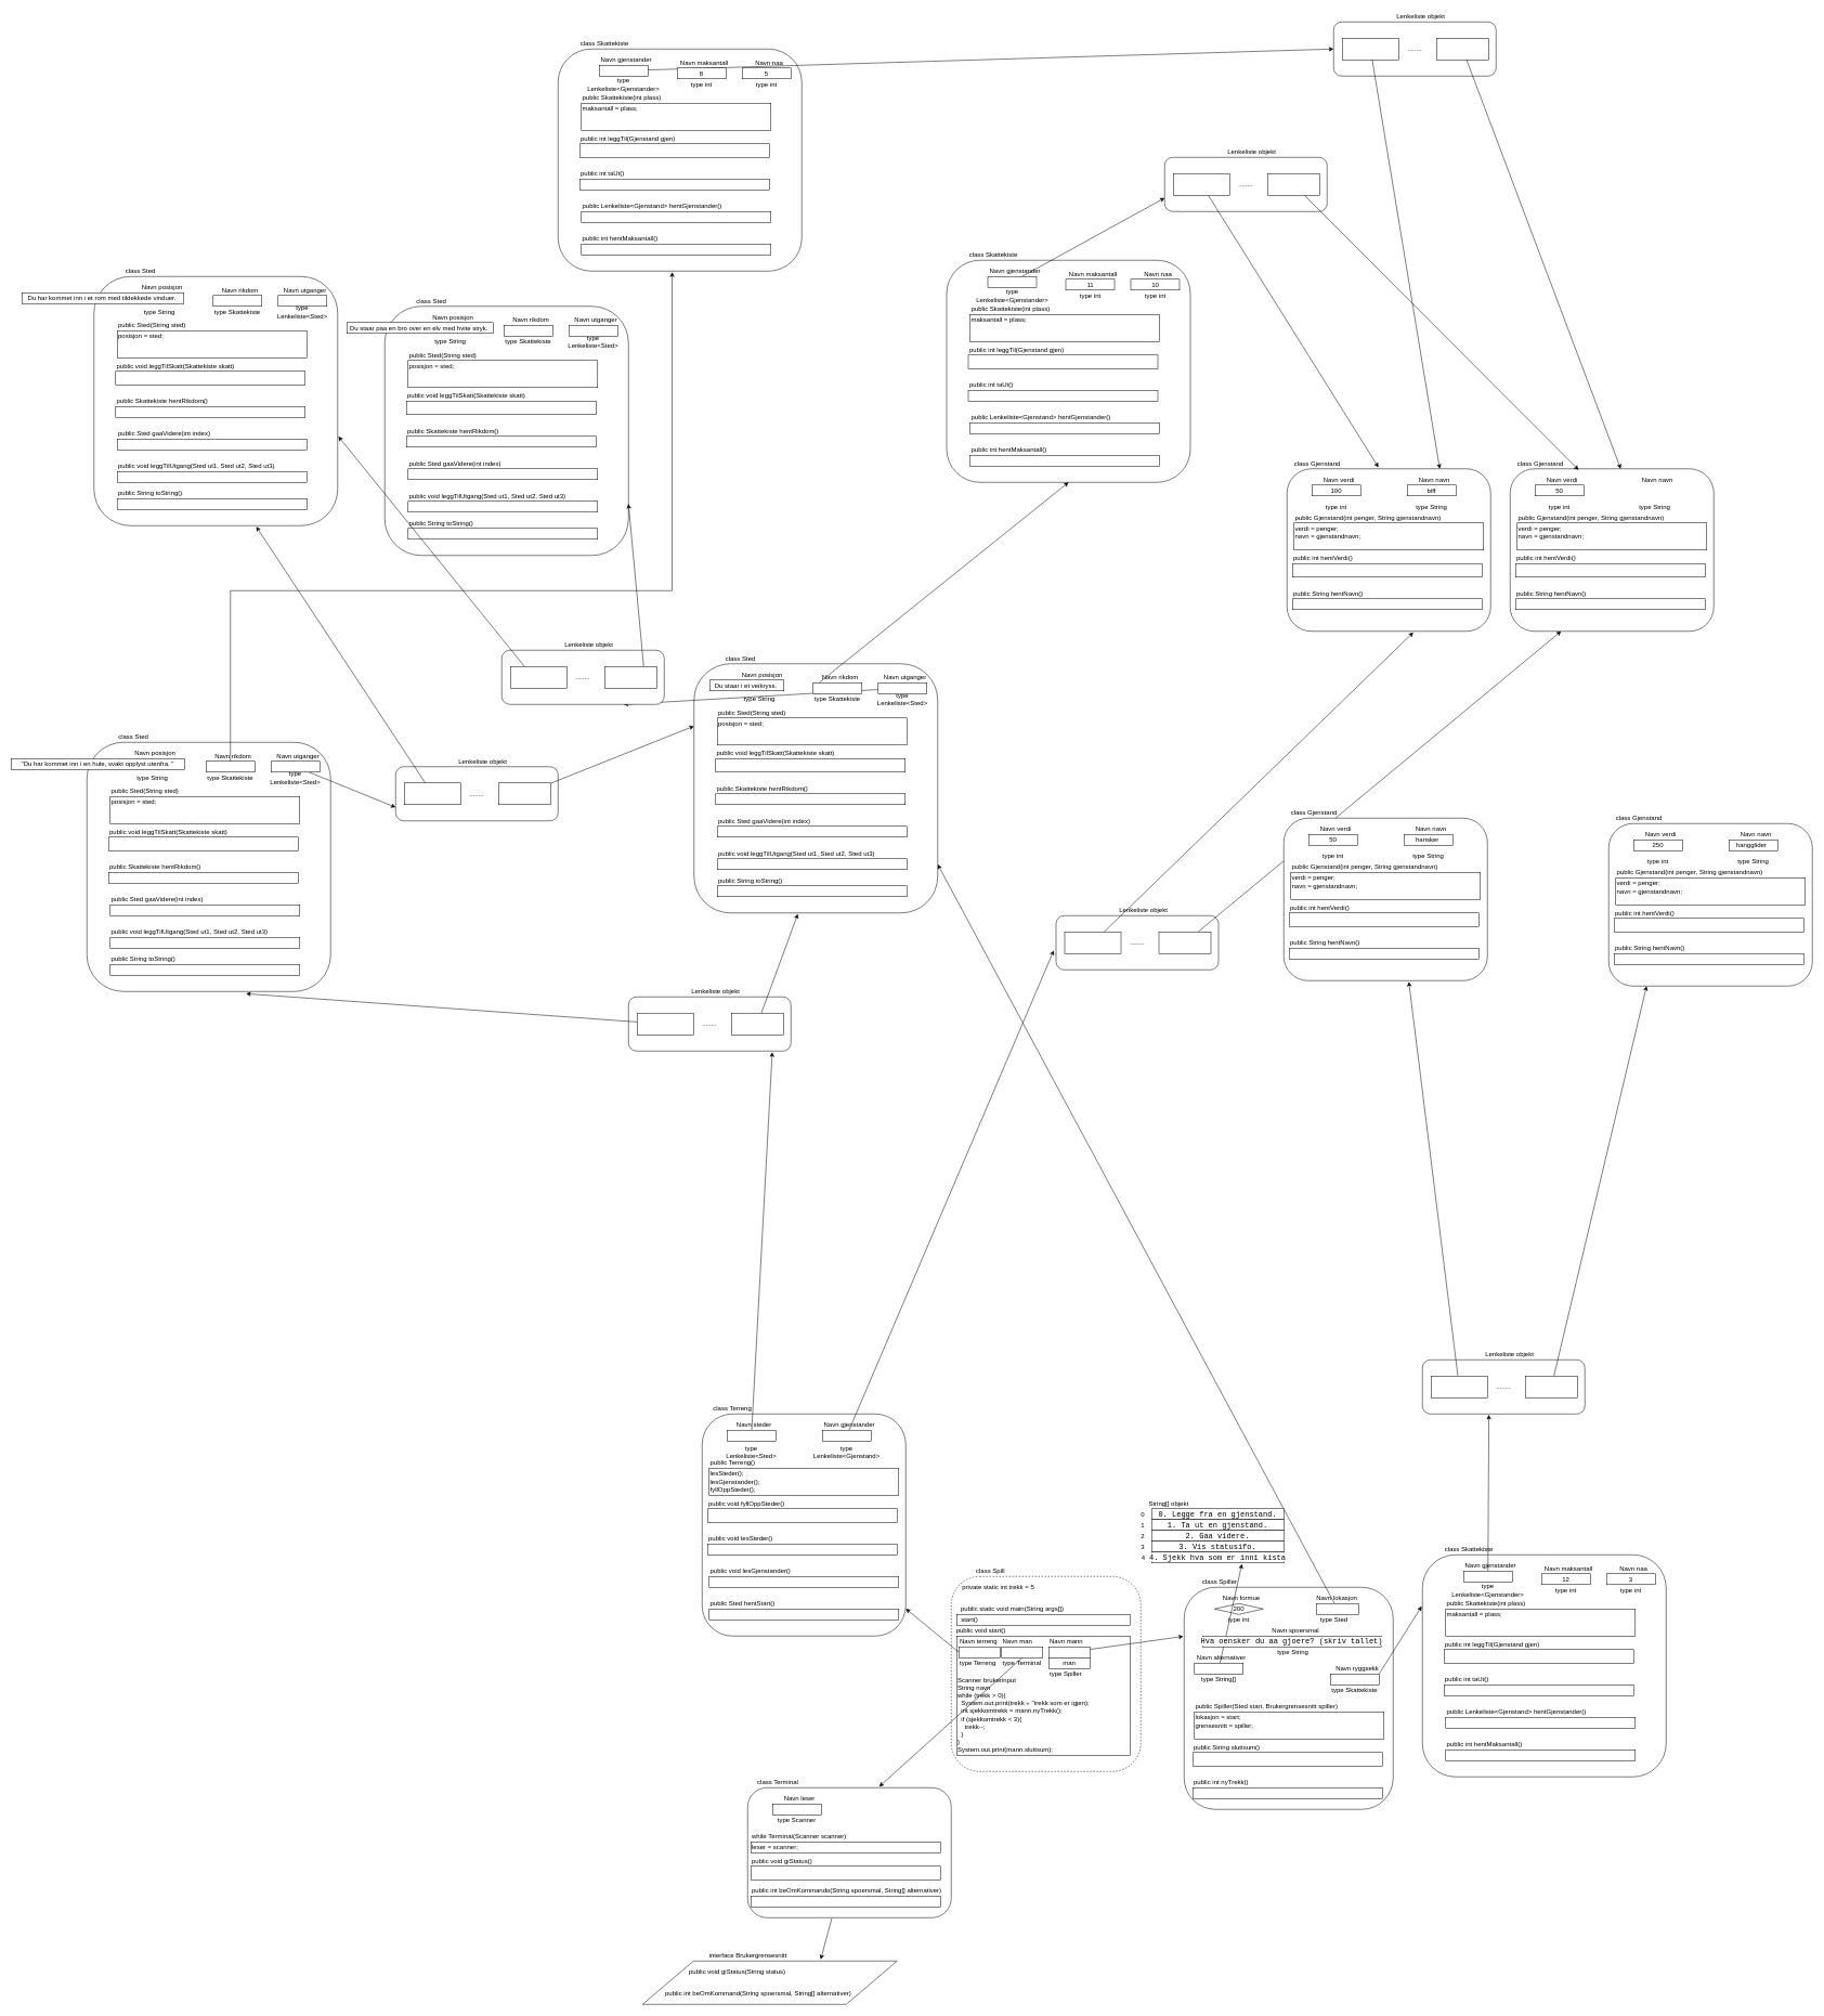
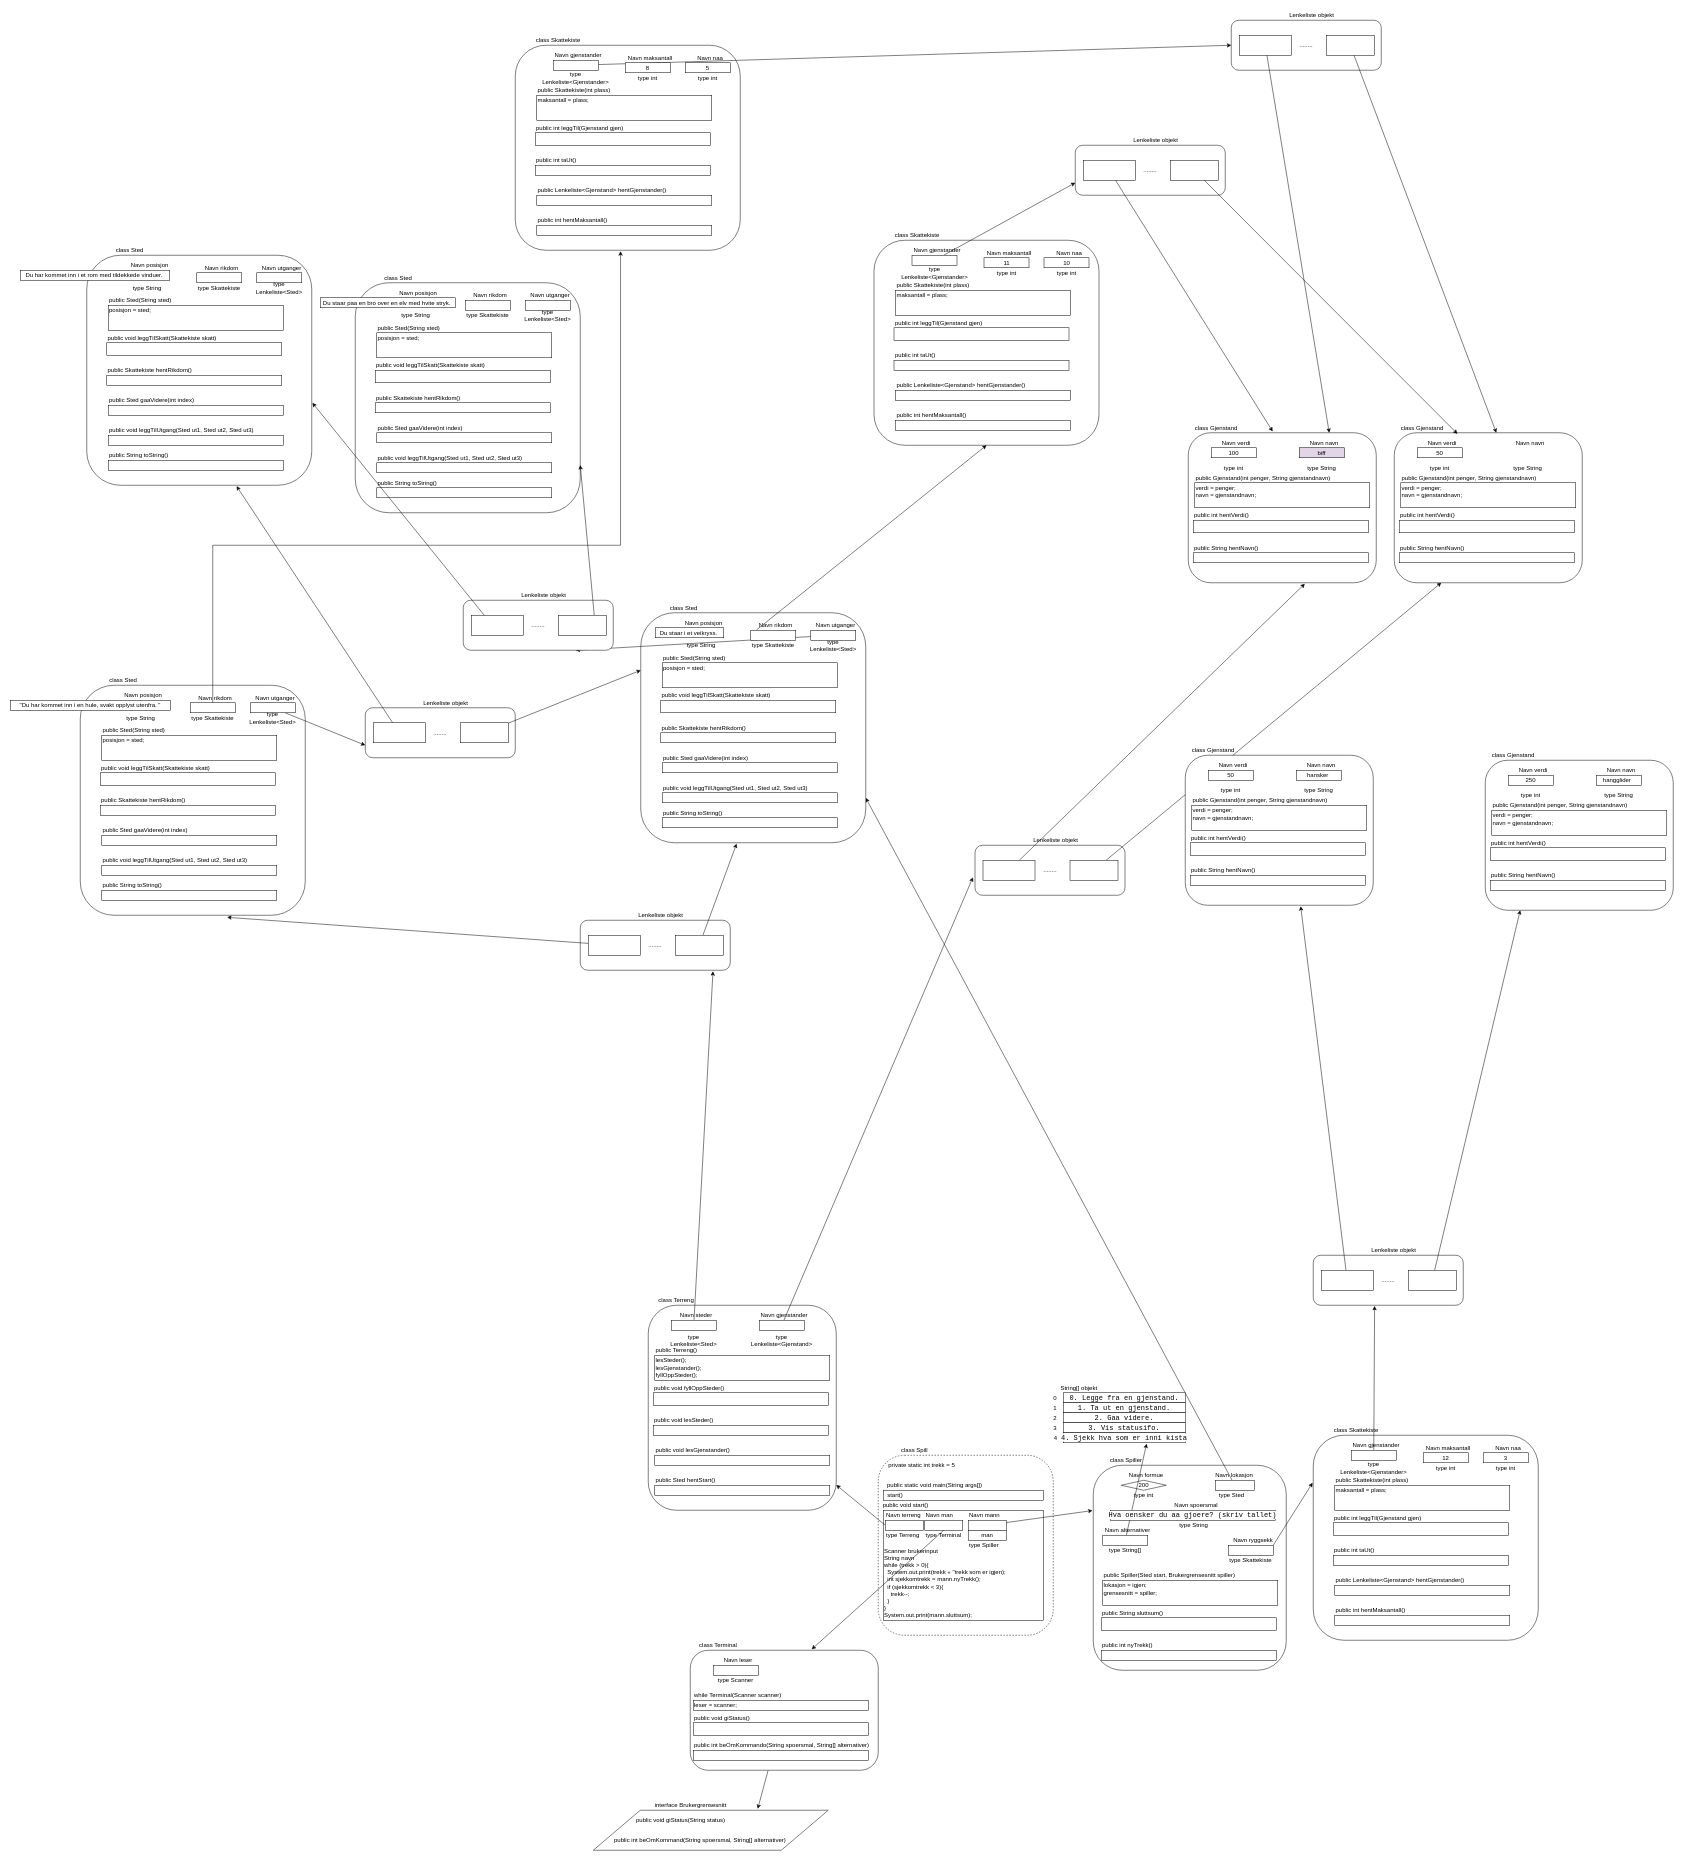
- <mxCell id="217" value="biff" style="rounded=0;whiteSpace=wrap;html=1;" parent="1" vertex="1"><mxGeometry x="2598" y="895" width="90" height="20" as="geometry" /></mxCell>
+ <mxCell id="217" value="biff" style="rounded=0;whiteSpace=wrap;html=1;fillColor=#e1d5e7;" parent="1" vertex="1"><mxGeometry x="2598" y="895" width="90" height="20" as="geometry" /></mxCell>
- <mxCell id="78" value="lokasjon = start;" style="text;html=1;strokeColor=none;fillColor=none;align=left;verticalAlign=middle;whiteSpace=wrap;rounded=0;" parent="1" vertex="1"><mxGeometry x="2205" y="3160" width="360" height="20" as="geometry" /></mxCell>
+ <mxCell id="78" value="lokasjon = igjen;" style="text;html=1;strokeColor=none;fillColor=none;align=left;verticalAlign=middle;whiteSpace=wrap;rounded=0;" parent="1" vertex="1"><mxGeometry x="2205" y="3160" width="360" height="20" as="geometry" /></mxCell>
